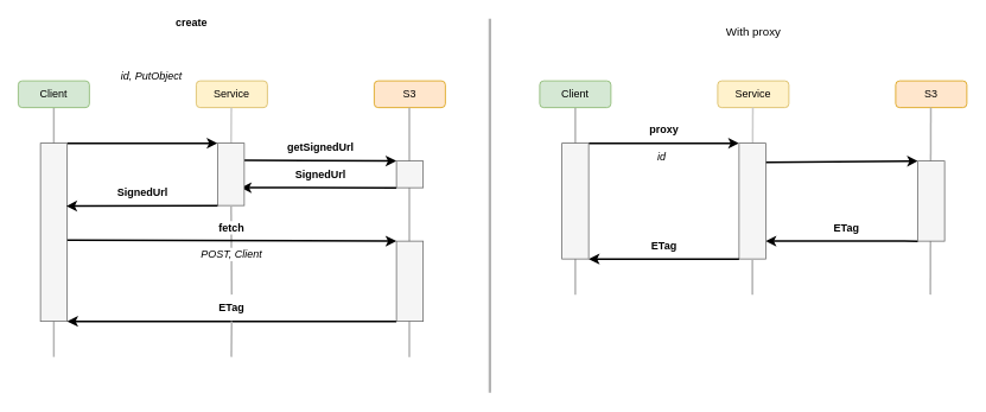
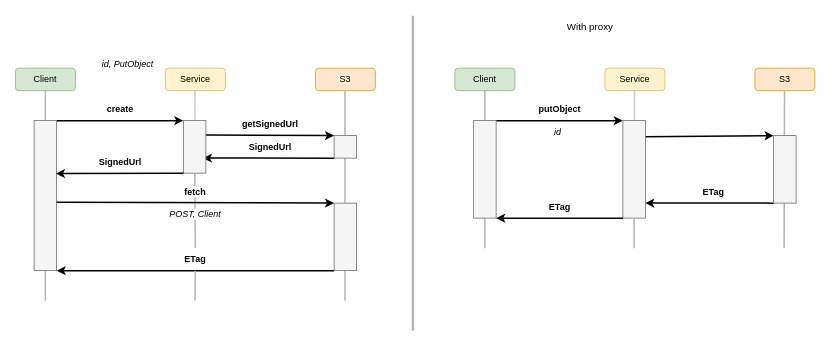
- <mxCell id="9" value="create" style="text;html=1;align=center;verticalAlign=middle;whiteSpace=wrap;rounded=0;fontStyle=1" parent="1" vertex="1"><mxGeometry x="130" y="10" width="170" height="30" as="geometry" /></mxCell>
+ <mxCell id="9" value="create" style="text;html=1;align=center;verticalAlign=middle;whiteSpace=wrap;rounded=0;fontStyle=1" parent="1" vertex="1"><mxGeometry x="75" y="130" width="170" height="30" as="geometry" /></mxCell>
- <mxCell id="44" value="With proxy" style="text;html=1;align=center;verticalAlign=middle;resizable=0;points=[];autosize=1;strokeColor=none;fillColor=none;fontSize=13;" parent="1" vertex="1"><mxGeometry x="806" y="20" width="80" height="30" as="geometry" /></mxCell>
+ <mxCell id="44" value="With proxy" style="text;html=1;align=center;verticalAlign=middle;resizable=0;points=[];autosize=1;strokeColor=none;fillColor=none;fontSize=13;" parent="1" vertex="1"><mxGeometry x="746" y="20" width="80" height="30" as="geometry" /></mxCell>
- <mxCell id="33" value="proxy" style="text;html=1;align=center;verticalAlign=middle;whiteSpace=wrap;rounded=0;fontStyle=1" parent="1" vertex="1"><mxGeometry x="716" y="130" width="60" height="30" as="geometry" /></mxCell>
+ <mxCell id="33" value="putObject" style="text;html=1;align=center;verticalAlign=middle;whiteSpace=wrap;rounded=0;fontStyle=1" parent="1" vertex="1"><mxGeometry x="716" y="130" width="60" height="30" as="geometry" /></mxCell>
